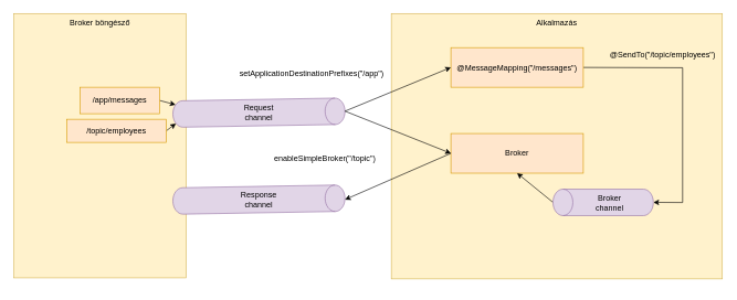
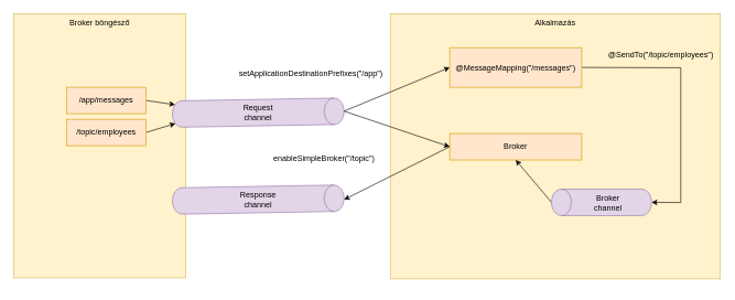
- <mxCell id="6" value="/app/messages" style="rounded=0;whiteSpace=wrap;html=1;fillColor=#ffe6cc;strokeColor=#d79b00;" vertex="1" parent="1"><mxGeometry x="120" y="131.57" width="120" height="40" as="geometry" /></mxCell>
+ <mxCell id="6" value="/app/messages" style="rounded=0;whiteSpace=wrap;html=1;fillColor=#ffe6cc;strokeColor=#d79b00;" vertex="1" parent="1"><mxGeometry x="100" y="131.57" width="120" height="40" as="geometry" /></mxCell>
- <mxCell id="8" value="/topic/employees" style="rounded=0;whiteSpace=wrap;html=1;fillColor=#ffe6cc;strokeColor=#d79b00;" vertex="1" parent="1"><mxGeometry x="100" y="180" width="150" height="35" as="geometry" /></mxCell>
+ <mxCell id="8" value="/topic/employees" style="rounded=0;whiteSpace=wrap;html=1;fillColor=#ffe6cc;strokeColor=#d79b00;" vertex="1" parent="1"><mxGeometry x="100" y="180" width="120" height="40" as="geometry" /></mxCell>
- <mxCell id="16" value="Broker" style="rounded=0;whiteSpace=wrap;html=1;verticalAlign=middle;fillColor=#ffe6cc;strokeColor=#d79b00;" vertex="1" parent="1"><mxGeometry x="680" y="201.57" width="200" height="60" as="geometry" /></mxCell>
+ <mxCell id="16" value="Broker" style="rounded=0;whiteSpace=wrap;html=1;verticalAlign=middle;fillColor=#ffe6cc;strokeColor=#d79b00;" vertex="1" parent="1"><mxGeometry x="680" y="201.57" width="200" height="40" as="geometry" /></mxCell>
